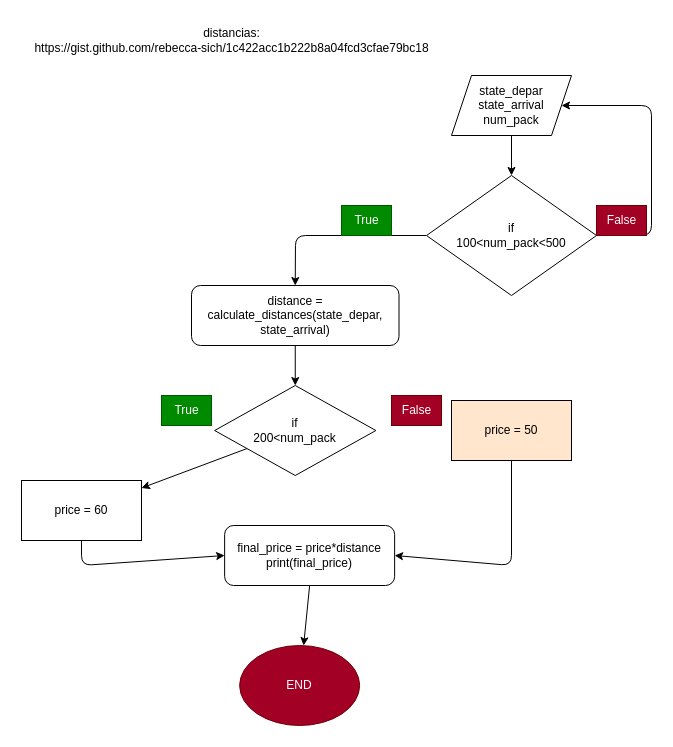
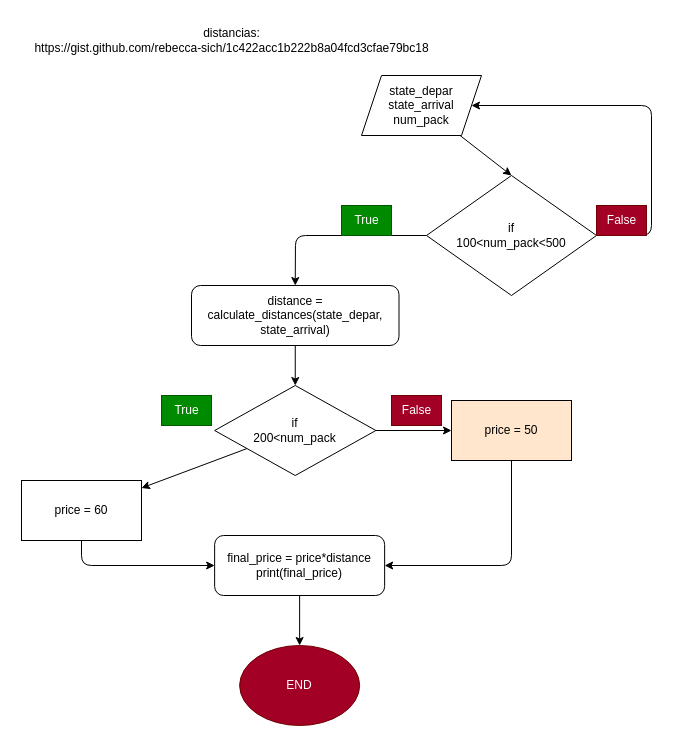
- <mxCell id="5" value="state_depar&lt;br&gt;state_arrival&lt;br&gt;num_pack" style="shape=parallelogram;perimeter=parallelogramPerimeter;whiteSpace=wrap;html=1;fixedSize=1;" parent="1" vertex="1"><mxGeometry x="451" y="75" width="120" height="60" as="geometry" /></mxCell>
+ <mxCell id="5" value="state_depar&lt;br&gt;state_arrival&lt;br&gt;num_pack" style="shape=parallelogram;perimeter=parallelogramPerimeter;whiteSpace=wrap;html=1;fixedSize=1;" parent="1" vertex="1"><mxGeometry x="361" y="75" width="120" height="60" as="geometry" /></mxCell>
+ <mxCell id="13" value="" style="edgeStyle=none;html=1;fontColor=#000000;" parent="1" source="15" target="17" edge="1"><mxGeometry relative="1" as="geometry" /></mxCell>
- <mxCell id="12" value="final_price = price*distance&lt;br&gt;print(final_price)" style="whiteSpace=wrap;html=1;rounded=1;" parent="1" vertex="1"><mxGeometry x="224.14" y="525" width="170" height="60" as="geometry" /></mxCell>
+ <mxCell id="12" value="final_price = price*distance&lt;br&gt;print(final_price)" style="whiteSpace=wrap;html=1;rounded=1;" parent="1" vertex="1"><mxGeometry x="214.14" y="535" width="170" height="60" as="geometry" /></mxCell>
